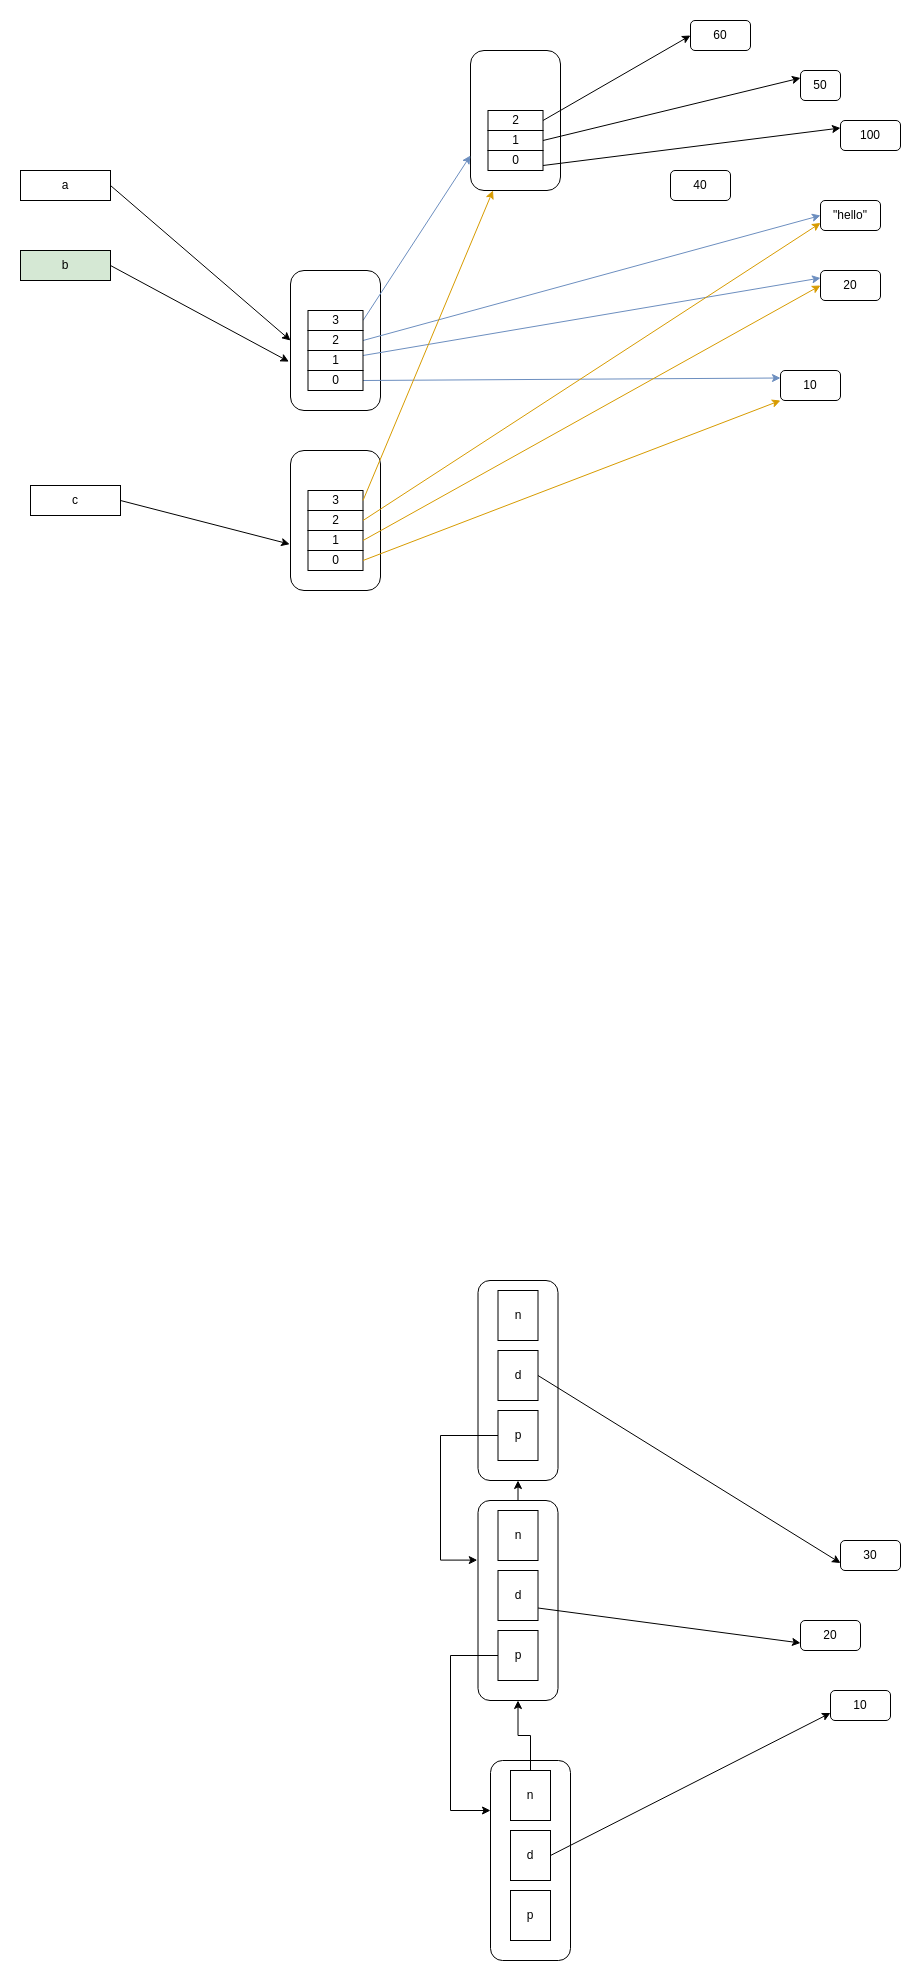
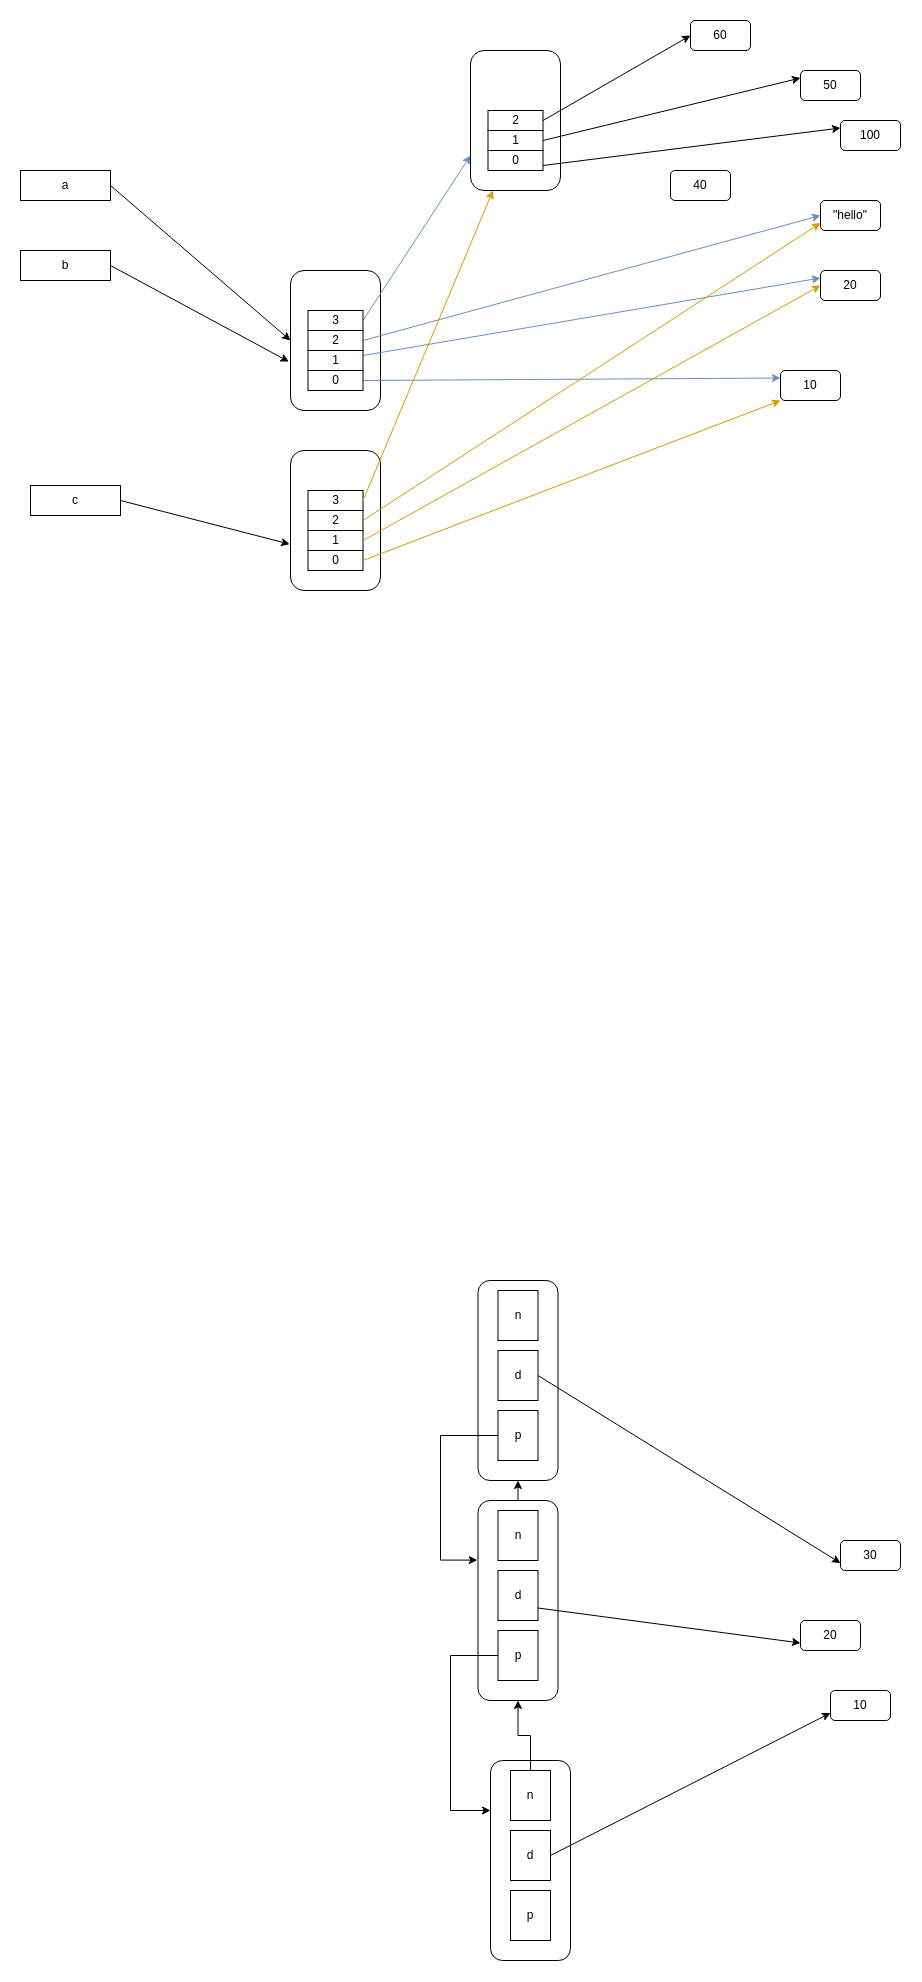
- <mxCell id="6" value="50" style="rounded=1;whiteSpace=wrap;html=1;" vertex="1" parent="1"><mxGeometry x="800" y="70" width="40" height="30" as="geometry" /></mxCell>
+ <mxCell id="6" value="50" style="rounded=1;whiteSpace=wrap;html=1;" vertex="1" parent="1"><mxGeometry x="800" y="70" width="60" height="30" as="geometry" /></mxCell>
- <mxCell id="48" value="b" style="rounded=0;whiteSpace=wrap;html=1;fillColor=#d5e8d4;" vertex="1" parent="1"><mxGeometry x="20" y="250" width="90" height="30" as="geometry" /></mxCell>
+ <mxCell id="48" value="b" style="rounded=0;whiteSpace=wrap;html=1;" vertex="1" parent="1"><mxGeometry x="20" y="250" width="90" height="30" as="geometry" /></mxCell>
